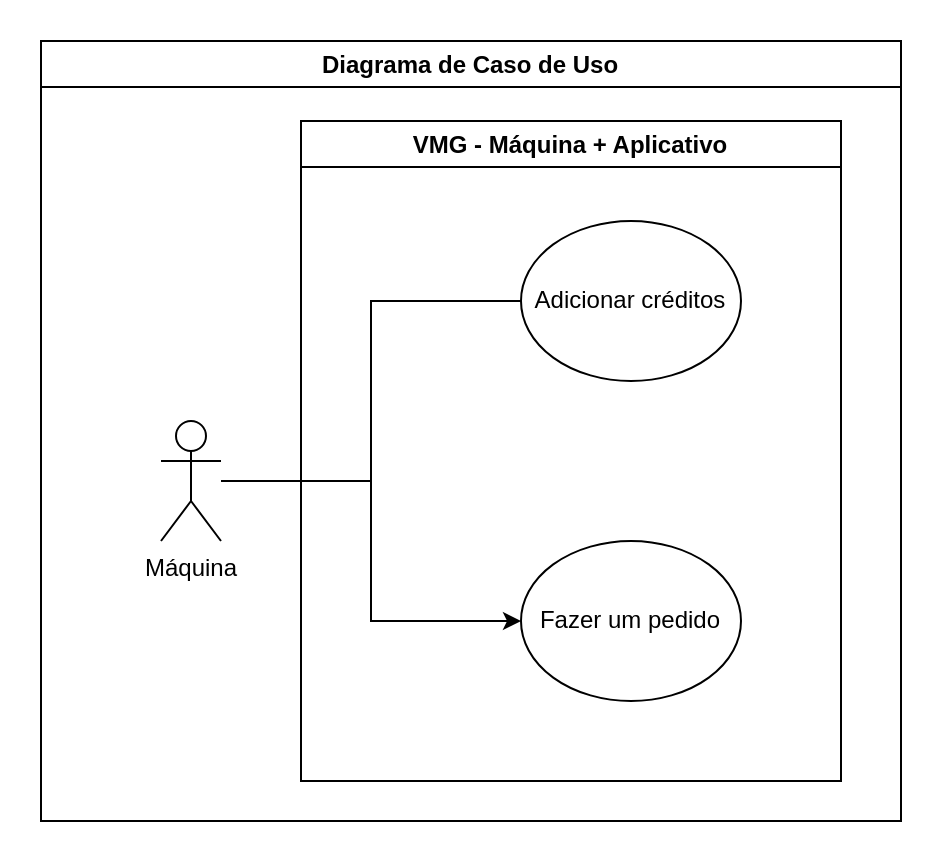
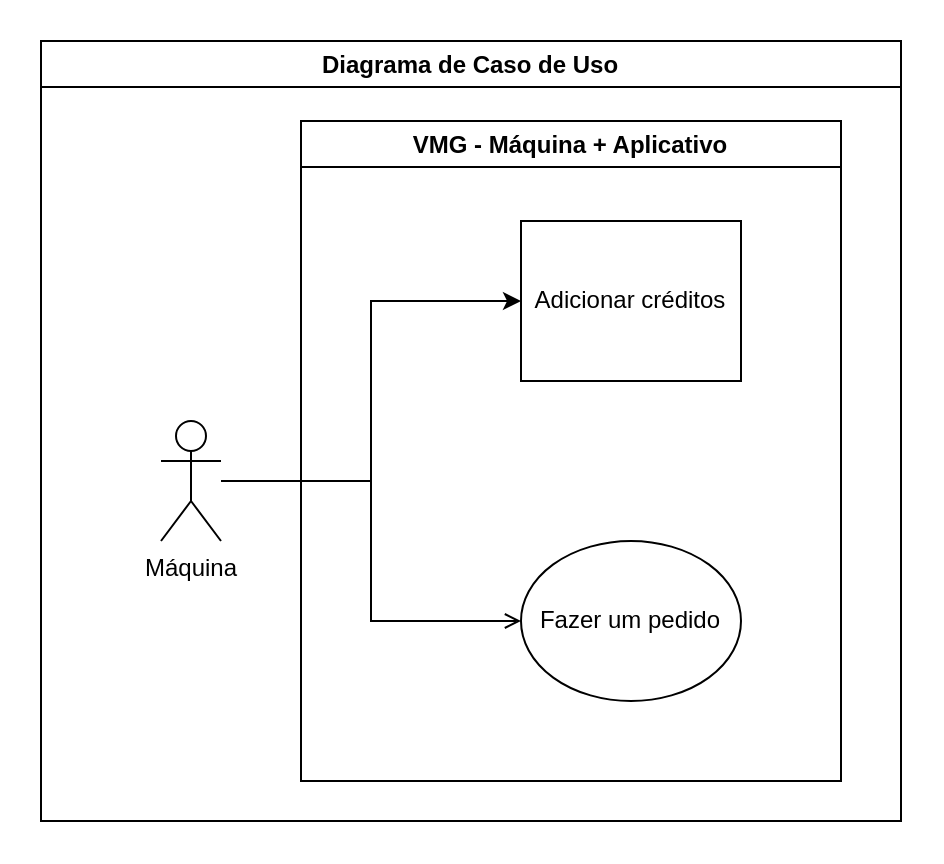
- <mxCell id="3" style="edgeStyle=orthogonalEdgeStyle;rounded=0;orthogonalLoop=1;jettySize=auto;html=1;entryX=0;entryY=0.5;entryDx=0;entryDy=0;endArrow=none;" edge="1" parent="2" source="5" target="6"><mxGeometry relative="1" as="geometry" /></mxCell>
+ <mxCell id="3" style="edgeStyle=orthogonalEdgeStyle;rounded=0;orthogonalLoop=1;jettySize=auto;html=1;entryX=0;entryY=0.5;entryDx=0;entryDy=0;" edge="1" parent="2" source="5" target="6"><mxGeometry relative="1" as="geometry" /></mxCell>
- <mxCell id="6" value="Adicionar créditos" style="ellipse;whiteSpace=wrap;html=1;" vertex="1" parent="2"><mxGeometry x="240" y="90" width="110" height="80" as="geometry" /></mxCell>
+ <mxCell id="6" value="Adicionar créditos" style="whiteSpace=wrap;html=1;rounded=0;" vertex="1" parent="2"><mxGeometry x="240" y="90" width="110" height="80" as="geometry" /></mxCell>
- <mxCell id="4" style="edgeStyle=orthogonalEdgeStyle;rounded=0;orthogonalLoop=1;jettySize=auto;html=1;entryX=0;entryY=0.5;entryDx=0;entryDy=0;" edge="1" parent="2" source="5" target="7"><mxGeometry relative="1" as="geometry" /></mxCell>
+ <mxCell id="4" style="edgeStyle=orthogonalEdgeStyle;rounded=0;orthogonalLoop=1;jettySize=auto;html=1;entryX=0;entryY=0.5;entryDx=0;entryDy=0;endArrow=open;" edge="1" parent="2" source="5" target="7"><mxGeometry relative="1" as="geometry" /></mxCell>
